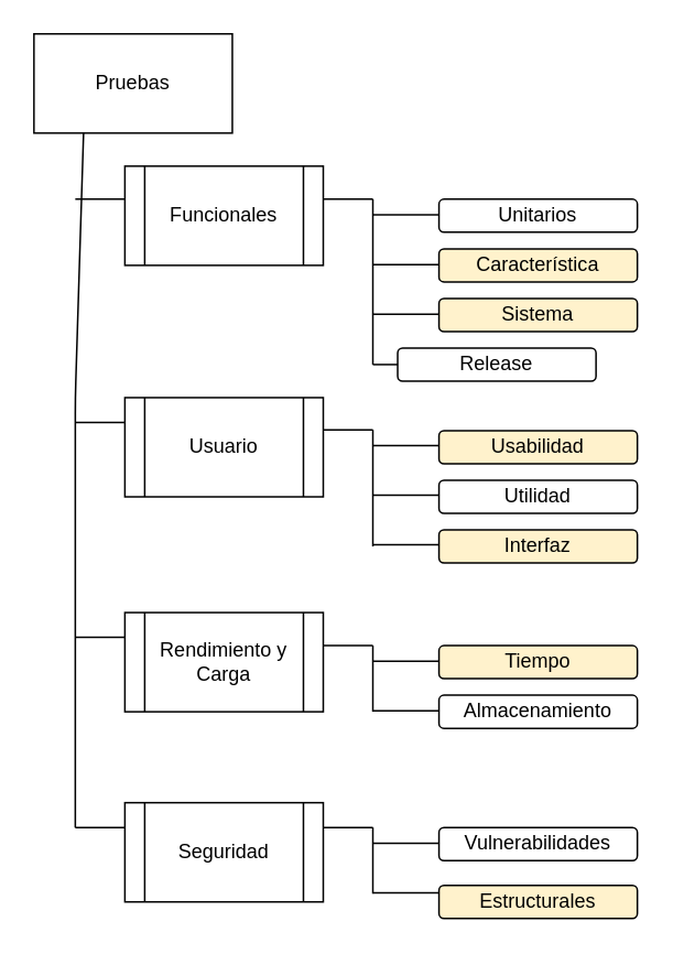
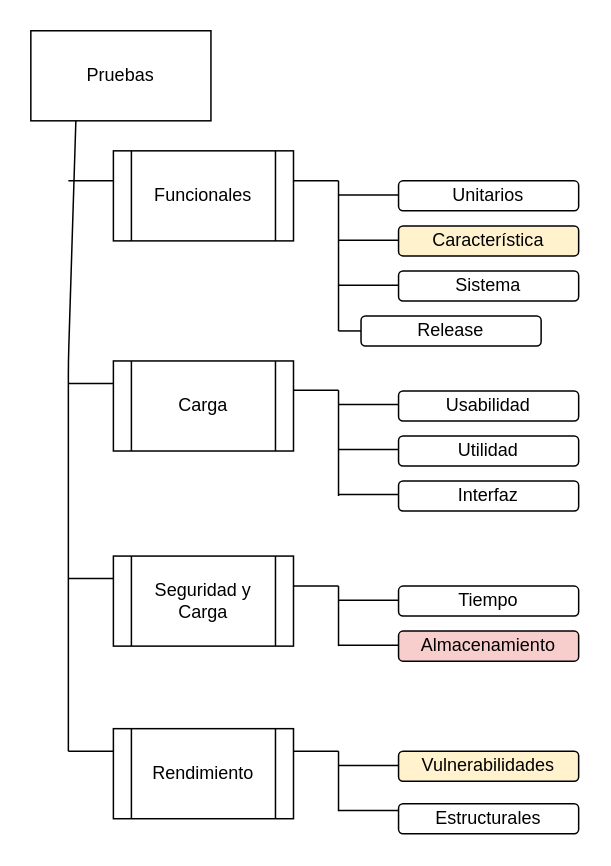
- <mxCell id="17" value="Sistema" style="rounded=1;whiteSpace=wrap;html=1;fillColor=#fff2cc;" vertex="1" parent="1"><mxGeometry x="265" y="180" width="120" height="20" as="geometry" /></mxCell>
+ <mxCell id="17" value="Sistema" style="rounded=1;whiteSpace=wrap;html=1;" vertex="1" parent="1"><mxGeometry x="265" y="180" width="120" height="20" as="geometry" /></mxCell>
- <mxCell id="4" value="Usuario" style="shape=process;whiteSpace=wrap;html=1;backgroundOutline=1;" vertex="1" parent="1"><mxGeometry x="75" y="240" width="120" height="60" as="geometry" /></mxCell>
+ <mxCell id="4" value="Carga" style="shape=process;whiteSpace=wrap;html=1;backgroundOutline=1;" vertex="1" parent="1"><mxGeometry x="75" y="240" width="120" height="60" as="geometry" /></mxCell>
- <mxCell id="12" value="Usabilidad" style="rounded=1;whiteSpace=wrap;html=1;fillColor=#fff2cc;" vertex="1" parent="1"><mxGeometry x="265" y="260" width="120" height="20" as="geometry" /></mxCell>
+ <mxCell id="12" value="Usabilidad" style="rounded=1;whiteSpace=wrap;html=1;" vertex="1" parent="1"><mxGeometry x="265" y="260" width="120" height="20" as="geometry" /></mxCell>
- <mxCell id="14" value="Interfaz" style="rounded=1;whiteSpace=wrap;html=1;fillColor=#fff2cc;" vertex="1" parent="1"><mxGeometry x="265" y="320" width="120" height="20" as="geometry" /></mxCell>
+ <mxCell id="14" value="Interfaz" style="rounded=1;whiteSpace=wrap;html=1;" vertex="1" parent="1"><mxGeometry x="265" y="320" width="120" height="20" as="geometry" /></mxCell>
- <mxCell id="5" value="Rendimiento y Carga" style="shape=process;whiteSpace=wrap;html=1;backgroundOutline=1;" vertex="1" parent="1"><mxGeometry x="75" y="370" width="120" height="60" as="geometry" /></mxCell>
+ <mxCell id="5" value="Seguridad y Carga" style="shape=process;whiteSpace=wrap;html=1;backgroundOutline=1;" vertex="1" parent="1"><mxGeometry x="75" y="370" width="120" height="60" as="geometry" /></mxCell>
- <mxCell id="34" value="Tiempo" style="rounded=1;whiteSpace=wrap;html=1;fillColor=#fff2cc;" vertex="1" parent="1"><mxGeometry x="265" y="390" width="120" height="20" as="geometry" /></mxCell>
+ <mxCell id="34" value="Tiempo" style="rounded=1;whiteSpace=wrap;html=1;" vertex="1" parent="1"><mxGeometry x="265" y="390" width="120" height="20" as="geometry" /></mxCell>
- <mxCell id="35" value="Almacenamiento" style="rounded=1;whiteSpace=wrap;html=1;" vertex="1" parent="1"><mxGeometry x="265" y="420" width="120" height="20" as="geometry" /></mxCell>
+ <mxCell id="35" value="Almacenamiento" style="rounded=1;whiteSpace=wrap;html=1;fillColor=#f8cecc;" vertex="1" parent="1"><mxGeometry x="265" y="420" width="120" height="20" as="geometry" /></mxCell>
- <mxCell id="40" value="Vulnerabilidades" style="rounded=1;whiteSpace=wrap;html=1;" vertex="1" parent="1"><mxGeometry x="265" y="500" width="120" height="20" as="geometry" /></mxCell>
+ <mxCell id="40" value="Vulnerabilidades" style="rounded=1;whiteSpace=wrap;html=1;fillColor=#fff2cc;" vertex="1" parent="1"><mxGeometry x="265" y="500" width="120" height="20" as="geometry" /></mxCell>
- <mxCell id="6" value="Seguridad" style="shape=process;whiteSpace=wrap;html=1;backgroundOutline=1;" vertex="1" parent="1"><mxGeometry x="75" y="485" width="120" height="60" as="geometry" /></mxCell>
+ <mxCell id="6" value="Rendimiento" style="shape=process;whiteSpace=wrap;html=1;backgroundOutline=1;" vertex="1" parent="1"><mxGeometry x="75" y="485" width="120" height="60" as="geometry" /></mxCell>
- <mxCell id="41" value="Estructurales" style="rounded=1;whiteSpace=wrap;html=1;fillColor=#fff2cc;" vertex="1" parent="1"><mxGeometry x="265" y="535" width="120" height="20" as="geometry" /></mxCell>
+ <mxCell id="41" value="Estructurales" style="rounded=1;whiteSpace=wrap;html=1;" vertex="1" parent="1"><mxGeometry x="265" y="535" width="120" height="20" as="geometry" /></mxCell>
